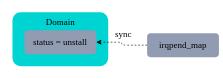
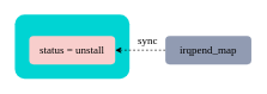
- <mxCell id="4" value="Domain" style="text;html=1;align=center;verticalAlign=middle;resizable=0;points=[];autosize=1;strokeColor=none;fillColor=none;fontSize=15;fontFamily=Times New Roman;" parent="1" vertex="1"><mxGeometry x="65" y="20" width="70" height="30" as="geometry" /></mxCell>
- <mxCell id="3" value="status = unstall" style="rounded=1;whiteSpace=wrap;html=1;fontFamily=Times New Roman;fontSize=15;fillColor=#919BB2;strokeColor=none;" parent="1" vertex="1"><mxGeometry x="40" y="50" width="120" height="40" as="geometry" /></mxCell>
+ <mxCell id="3" value="status = unstall" style="rounded=1;whiteSpace=wrap;html=1;fontFamily=Times New Roman;fontSize=15;fillColor=#f8cecc;strokeColor=none;" parent="1" vertex="1"><mxGeometry x="40" y="50" width="120" height="40" as="geometry" /></mxCell>
- <mxCell id="6" value="irqpend_map" style="rounded=1;whiteSpace=wrap;html=1;fontFamily=Times New Roman;fontSize=15;fillColor=#919BB2;strokeColor=none;" parent="1" vertex="1"><mxGeometry x="245" y="55" width="120" height="40" as="geometry" /></mxCell>
+ <mxCell id="6" value="irqpend_map" style="rounded=1;whiteSpace=wrap;html=1;fontFamily=Times New Roman;fontSize=15;fillColor=#919BB2;strokeColor=none;" parent="1" vertex="1"><mxGeometry x="230" y="50" width="120" height="40" as="geometry" /></mxCell>
